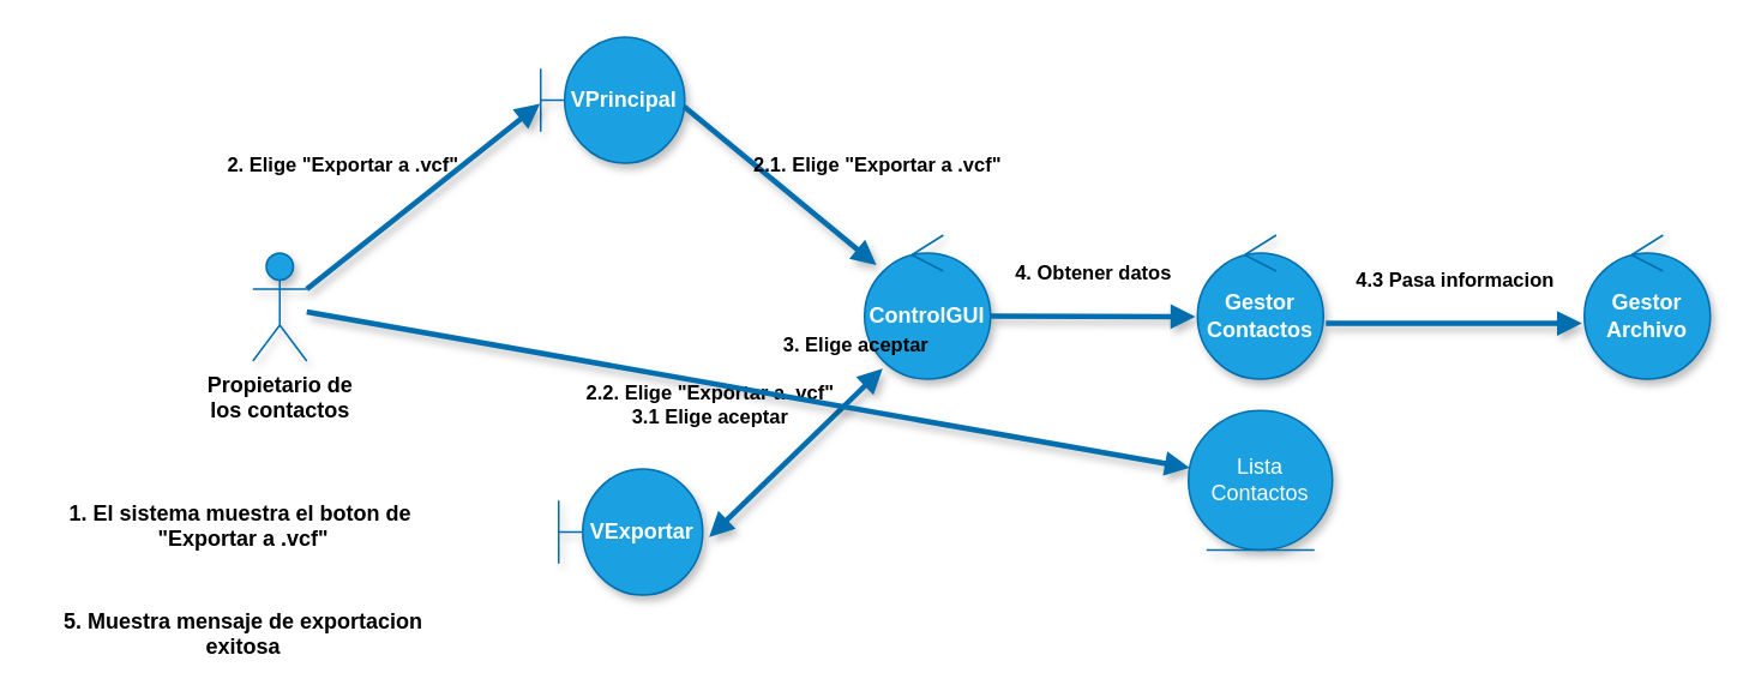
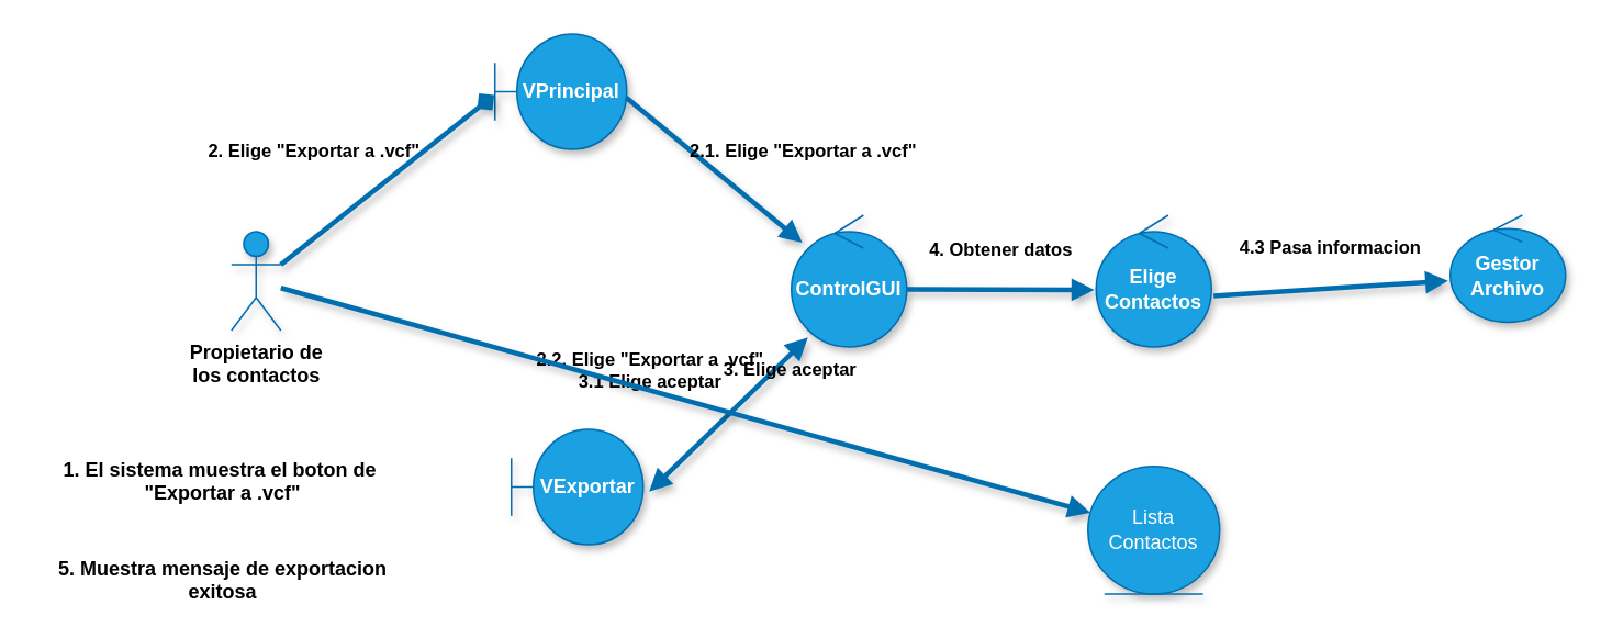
- <mxCell id="6" value="2. Elige &quot;Exportar a .vcf&quot;" style="html=1;verticalAlign=bottom;endArrow=block;strokeColor=#006EAF;strokeWidth=3;exitX=1;exitY=0.333;exitDx=0;exitDy=0;exitPerimeter=0;entryX=-0.005;entryY=0.529;entryDx=0;entryDy=0;entryPerimeter=0;fillColor=#1ba1e2;labelBackgroundColor=none;fontColor=#000000;fontStyle=1;shadow=1;" parent="1" source="2" target="3" edge="1"><mxGeometry x="-0.36" y="35" width="80" relative="1" as="geometry"><mxPoint x="170" y="100" as="sourcePoint" /><mxPoint x="330" y="60" as="targetPoint" /><mxPoint as="offset" /></mxGeometry></mxCell>
+ <mxCell id="6" value="2. Elige &quot;Exportar a .vcf&quot;" style="html=1;verticalAlign=bottom;endArrow=diamond;strokeColor=#006EAF;strokeWidth=3;exitX=1;exitY=0.333;exitDx=0;exitDy=0;exitPerimeter=0;entryX=-0.005;entryY=0.529;entryDx=0;entryDy=0;entryPerimeter=0;fillColor=#1ba1e2;labelBackgroundColor=none;fontColor=#000000;fontStyle=1;shadow=1;" parent="1" source="2" target="3" edge="1"><mxGeometry x="-0.36" y="35" width="80" relative="1" as="geometry"><mxPoint x="170" y="100" as="sourcePoint" /><mxPoint x="330" y="60" as="targetPoint" /><mxPoint as="offset" /></mxGeometry></mxCell>
- <mxCell id="15" value="Gestor&lt;br&gt;Archivo" style="ellipse;shape=umlControl;whiteSpace=wrap;html=1;strokeColor=#006EAF;fillColor=#1ba1e2;fontColor=#ffffff;fontStyle=1;shadow=1;" parent="1" vertex="1"><mxGeometry x="880" y="130" width="70" height="80" as="geometry" /></mxCell>
+ <mxCell id="15" value="Gestor&lt;br&gt;Archivo" style="ellipse;shape=umlControl;whiteSpace=wrap;html=1;strokeColor=#006EAF;fillColor=#1ba1e2;fontColor=#ffffff;fontStyle=1;shadow=1;" parent="1" vertex="1"><mxGeometry x="880" y="130" width="70" height="65" as="geometry" /></mxCell>
- <mxCell id="10" value="&lt;font&gt;Gestor&lt;br&gt;Contactos&lt;/font&gt;" style="ellipse;shape=umlControl;whiteSpace=wrap;html=1;strokeColor=#006EAF;fillColor=#1ba1e2;fontColor=#ffffff;fontStyle=1;shadow=1;" parent="1" vertex="1"><mxGeometry x="665" y="130" width="70" height="80" as="geometry" /></mxCell>
+ <mxCell id="10" value="&lt;font&gt;Elige&lt;br&gt;Contactos&lt;/font&gt;" style="ellipse;shape=umlControl;whiteSpace=wrap;html=1;strokeColor=#006EAF;fillColor=#1ba1e2;fontColor=#ffffff;fontStyle=1;shadow=1;" parent="1" vertex="1"><mxGeometry x="665" y="130" width="70" height="80" as="geometry" /></mxCell>
- <mxCell id="12" value="Lista&lt;br&gt;Contactos" style="ellipse;shape=umlEntity;whiteSpace=wrap;html=1;strokeColor=#006EAF;fillColor=#1ba1e2;fontColor=#ffffff;shadow=1;" parent="1" vertex="1"><mxGeometry x="660" y="227.5" width="80" height="77.5" as="geometry" /></mxCell>
+ <mxCell id="12" value="Lista&lt;br&gt;Contactos" style="ellipse;shape=umlEntity;whiteSpace=wrap;html=1;strokeColor=#006EAF;fillColor=#1ba1e2;fontColor=#ffffff;shadow=1;" parent="1" vertex="1"><mxGeometry x="660" y="282.5" width="80" height="77.5" as="geometry" /></mxCell>
